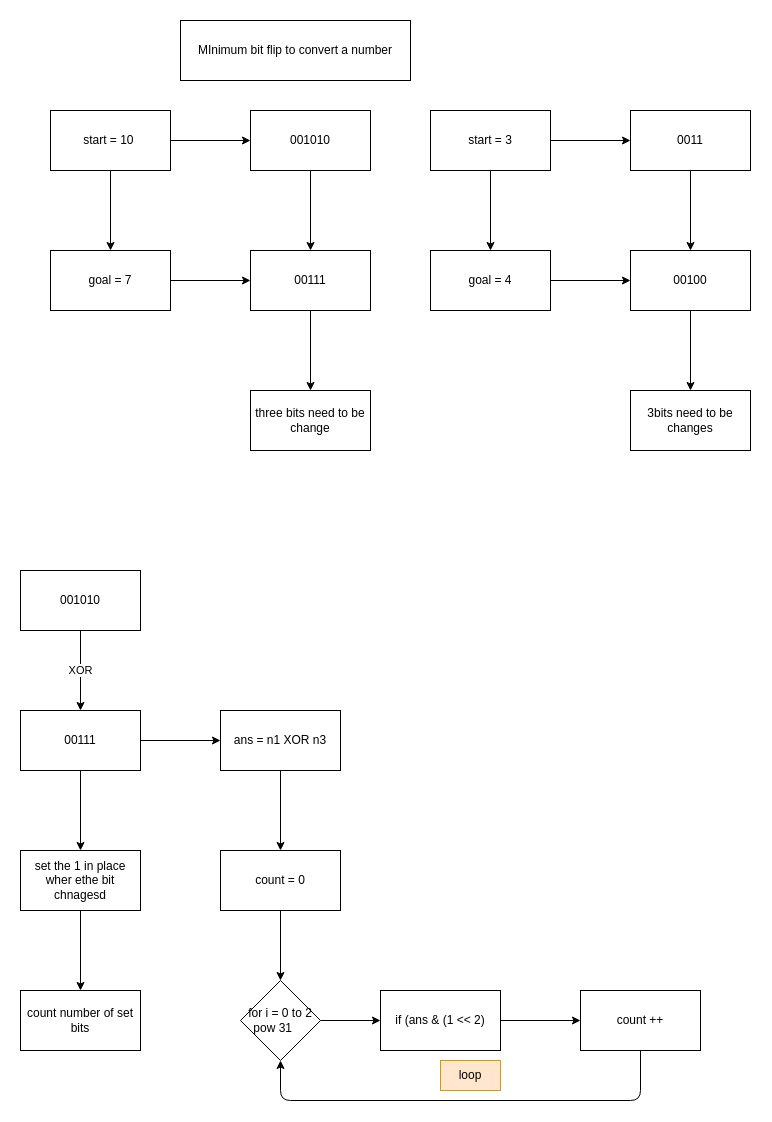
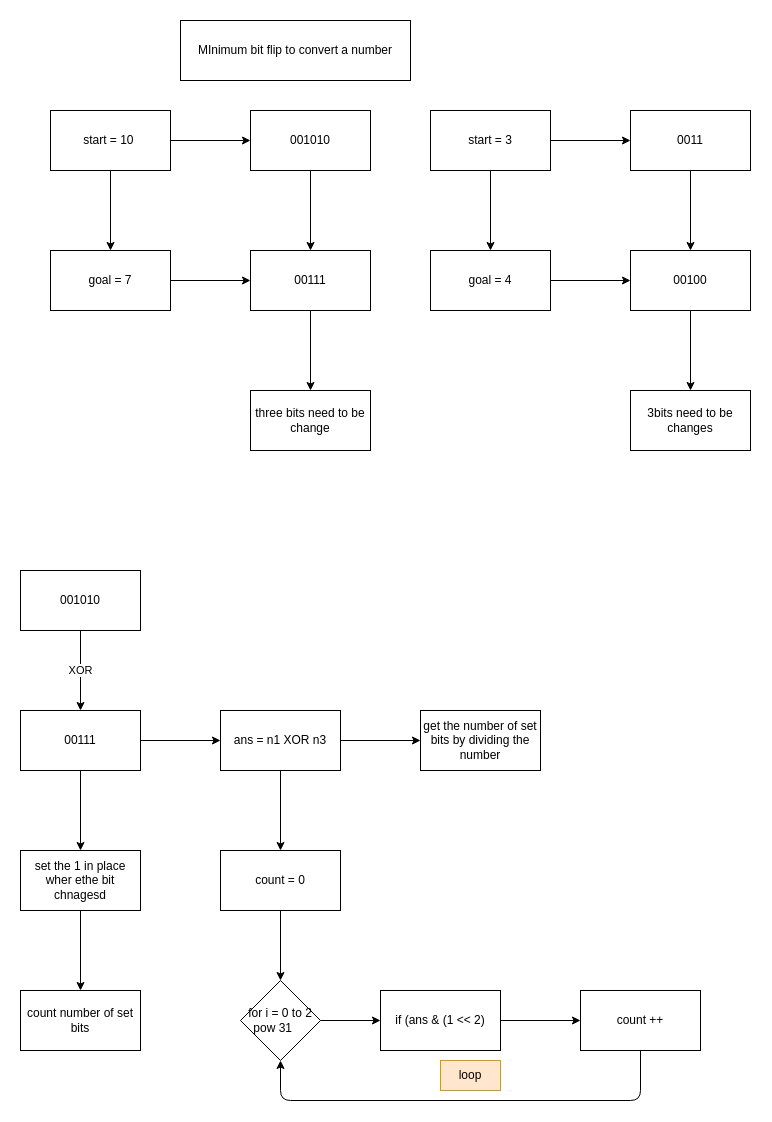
+ <mxCell id="32" value="" style="edgeStyle=none;html=1;" edge="1" parent="1" source="33" target="42"><mxGeometry relative="1" as="geometry" /></mxCell>
+ <mxCell id="42" value="get the number of set bits by dividing the number" style="whiteSpace=wrap;html=1;" vertex="1" parent="1"><mxGeometry x="420" y="710" width="120" height="60" as="geometry" /></mxCell>
